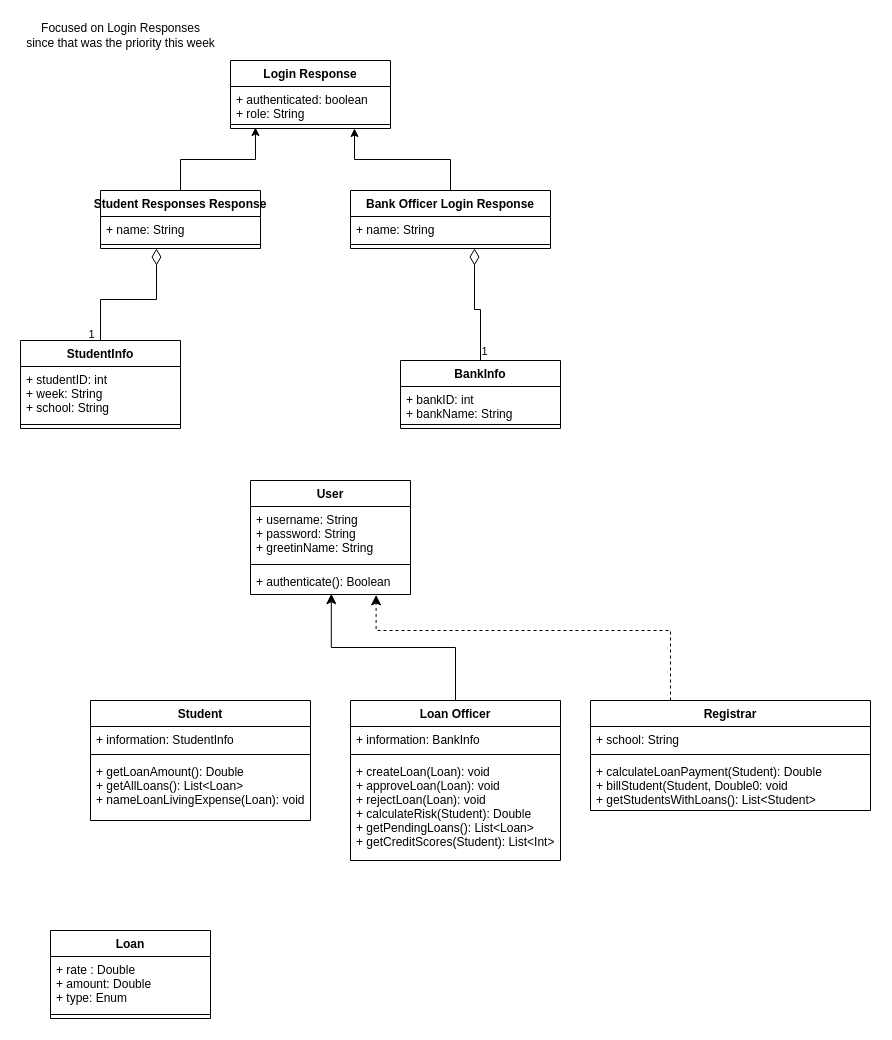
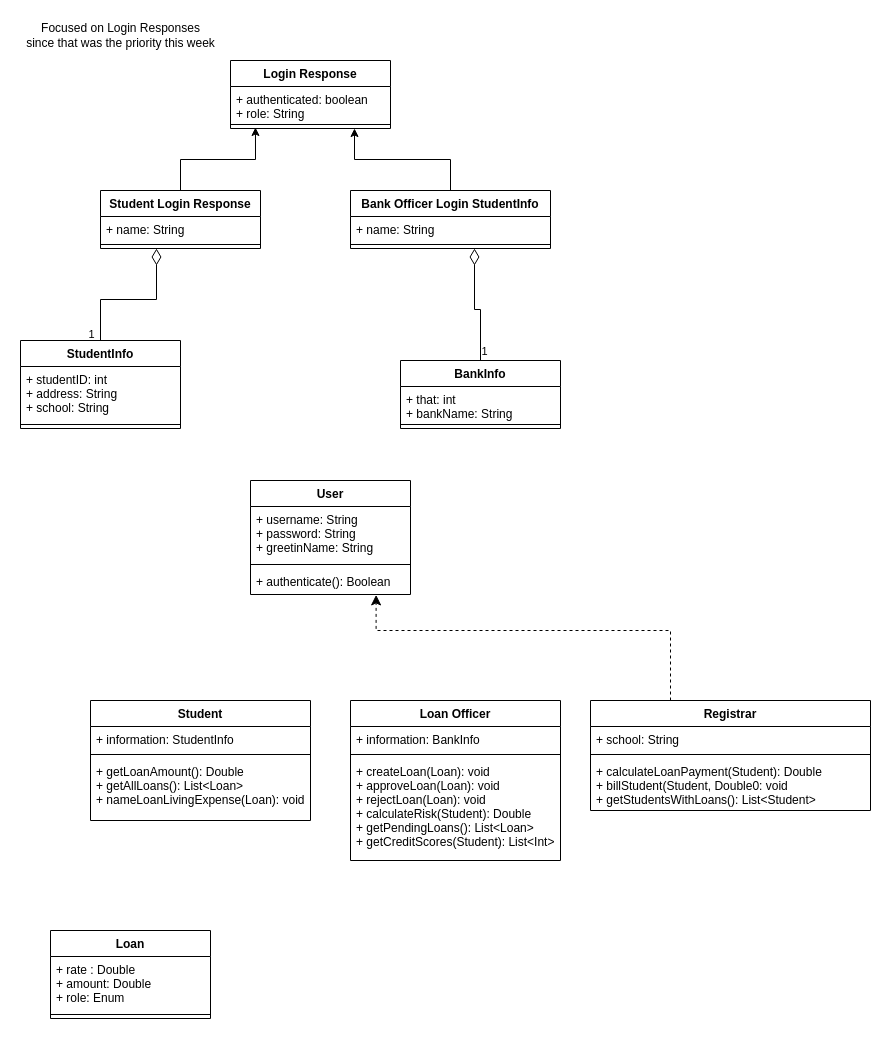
- <mxCell id="6" value="Student Responses Response" style="swimlane;fontStyle=1;align=center;verticalAlign=top;childLayout=stackLayout;horizontal=1;startSize=26;horizontalStack=0;resizeParent=1;resizeParentMax=0;resizeLast=0;collapsible=1;marginBottom=0;" parent="1" vertex="1"><mxGeometry x="100" y="190" width="160" height="58" as="geometry" /></mxCell>
+ <mxCell id="6" value="Student Login Response" style="swimlane;fontStyle=1;align=center;verticalAlign=top;childLayout=stackLayout;horizontal=1;startSize=26;horizontalStack=0;resizeParent=1;resizeParentMax=0;resizeLast=0;collapsible=1;marginBottom=0;" parent="1" vertex="1"><mxGeometry x="100" y="190" width="160" height="58" as="geometry" /></mxCell>
- <mxCell id="15" value="Bank Officer Login Response" style="swimlane;fontStyle=1;align=center;verticalAlign=top;childLayout=stackLayout;horizontal=1;startSize=26;horizontalStack=0;resizeParent=1;resizeParentMax=0;resizeLast=0;collapsible=1;marginBottom=0;" parent="1" vertex="1"><mxGeometry x="350" y="190" width="200" height="58" as="geometry" /></mxCell>
+ <mxCell id="15" value="Bank Officer Login StudentInfo" style="swimlane;fontStyle=1;align=center;verticalAlign=top;childLayout=stackLayout;horizontal=1;startSize=26;horizontalStack=0;resizeParent=1;resizeParentMax=0;resizeLast=0;collapsible=1;marginBottom=0;" parent="1" vertex="1"><mxGeometry x="350" y="190" width="200" height="58" as="geometry" /></mxCell>
- <mxCell id="12" value="+ studentID: int&#10;+ week: String&#10;+ school: String" style="text;strokeColor=none;fillColor=none;align=left;verticalAlign=top;spacingLeft=4;spacingRight=4;overflow=hidden;rotatable=0;points=[[0,0.5],[1,0.5]];portConstraint=eastwest;" parent="11" vertex="1"><mxGeometry y="26" width="160" height="54" as="geometry" /></mxCell>
+ <mxCell id="12" value="+ studentID: int&#10;+ address: String&#10;+ school: String" style="text;strokeColor=none;fillColor=none;align=left;verticalAlign=top;spacingLeft=4;spacingRight=4;overflow=hidden;rotatable=0;points=[[0,0.5],[1,0.5]];portConstraint=eastwest;" parent="11" vertex="1"><mxGeometry y="26" width="160" height="54" as="geometry" /></mxCell>
- <mxCell id="21" value="+ bankID: int&#10;+ bankName: String" style="text;strokeColor=none;fillColor=none;align=left;verticalAlign=top;spacingLeft=4;spacingRight=4;overflow=hidden;rotatable=0;points=[[0,0.5],[1,0.5]];portConstraint=eastwest;" parent="20" vertex="1"><mxGeometry y="26" width="160" height="34" as="geometry" /></mxCell>
+ <mxCell id="21" value="+ that: int&#10;+ bankName: String" style="text;strokeColor=none;fillColor=none;align=left;verticalAlign=top;spacingLeft=4;spacingRight=4;overflow=hidden;rotatable=0;points=[[0,0.5],[1,0.5]];portConstraint=eastwest;" parent="20" vertex="1"><mxGeometry y="26" width="160" height="34" as="geometry" /></mxCell>
- <mxCell id="35" style="edgeStyle=orthogonalEdgeStyle;rounded=0;orthogonalLoop=1;jettySize=auto;html=1;entryX=0.505;entryY=0.971;entryDx=0;entryDy=0;entryPerimeter=0;endArrow=classic;endFill=1;endSize=8;" parent="1" source="36" target="30" edge="1"><mxGeometry relative="1" as="geometry" /></mxCell>
- <mxCell id="24" value="+ rate : Double&#10;+ amount: Double&#10;+ type: Enum" style="text;strokeColor=none;fillColor=none;align=left;verticalAlign=top;spacingLeft=4;spacingRight=4;overflow=hidden;rotatable=0;points=[[0,0.5],[1,0.5]];portConstraint=eastwest;" parent="23" vertex="1"><mxGeometry y="26" width="160" height="54" as="geometry" /></mxCell>
+ <mxCell id="24" value="+ rate : Double&#10;+ amount: Double&#10;+ role: Enum" style="text;strokeColor=none;fillColor=none;align=left;verticalAlign=top;spacingLeft=4;spacingRight=4;overflow=hidden;rotatable=0;points=[[0,0.5],[1,0.5]];portConstraint=eastwest;" parent="23" vertex="1"><mxGeometry y="26" width="160" height="54" as="geometry" /></mxCell>
